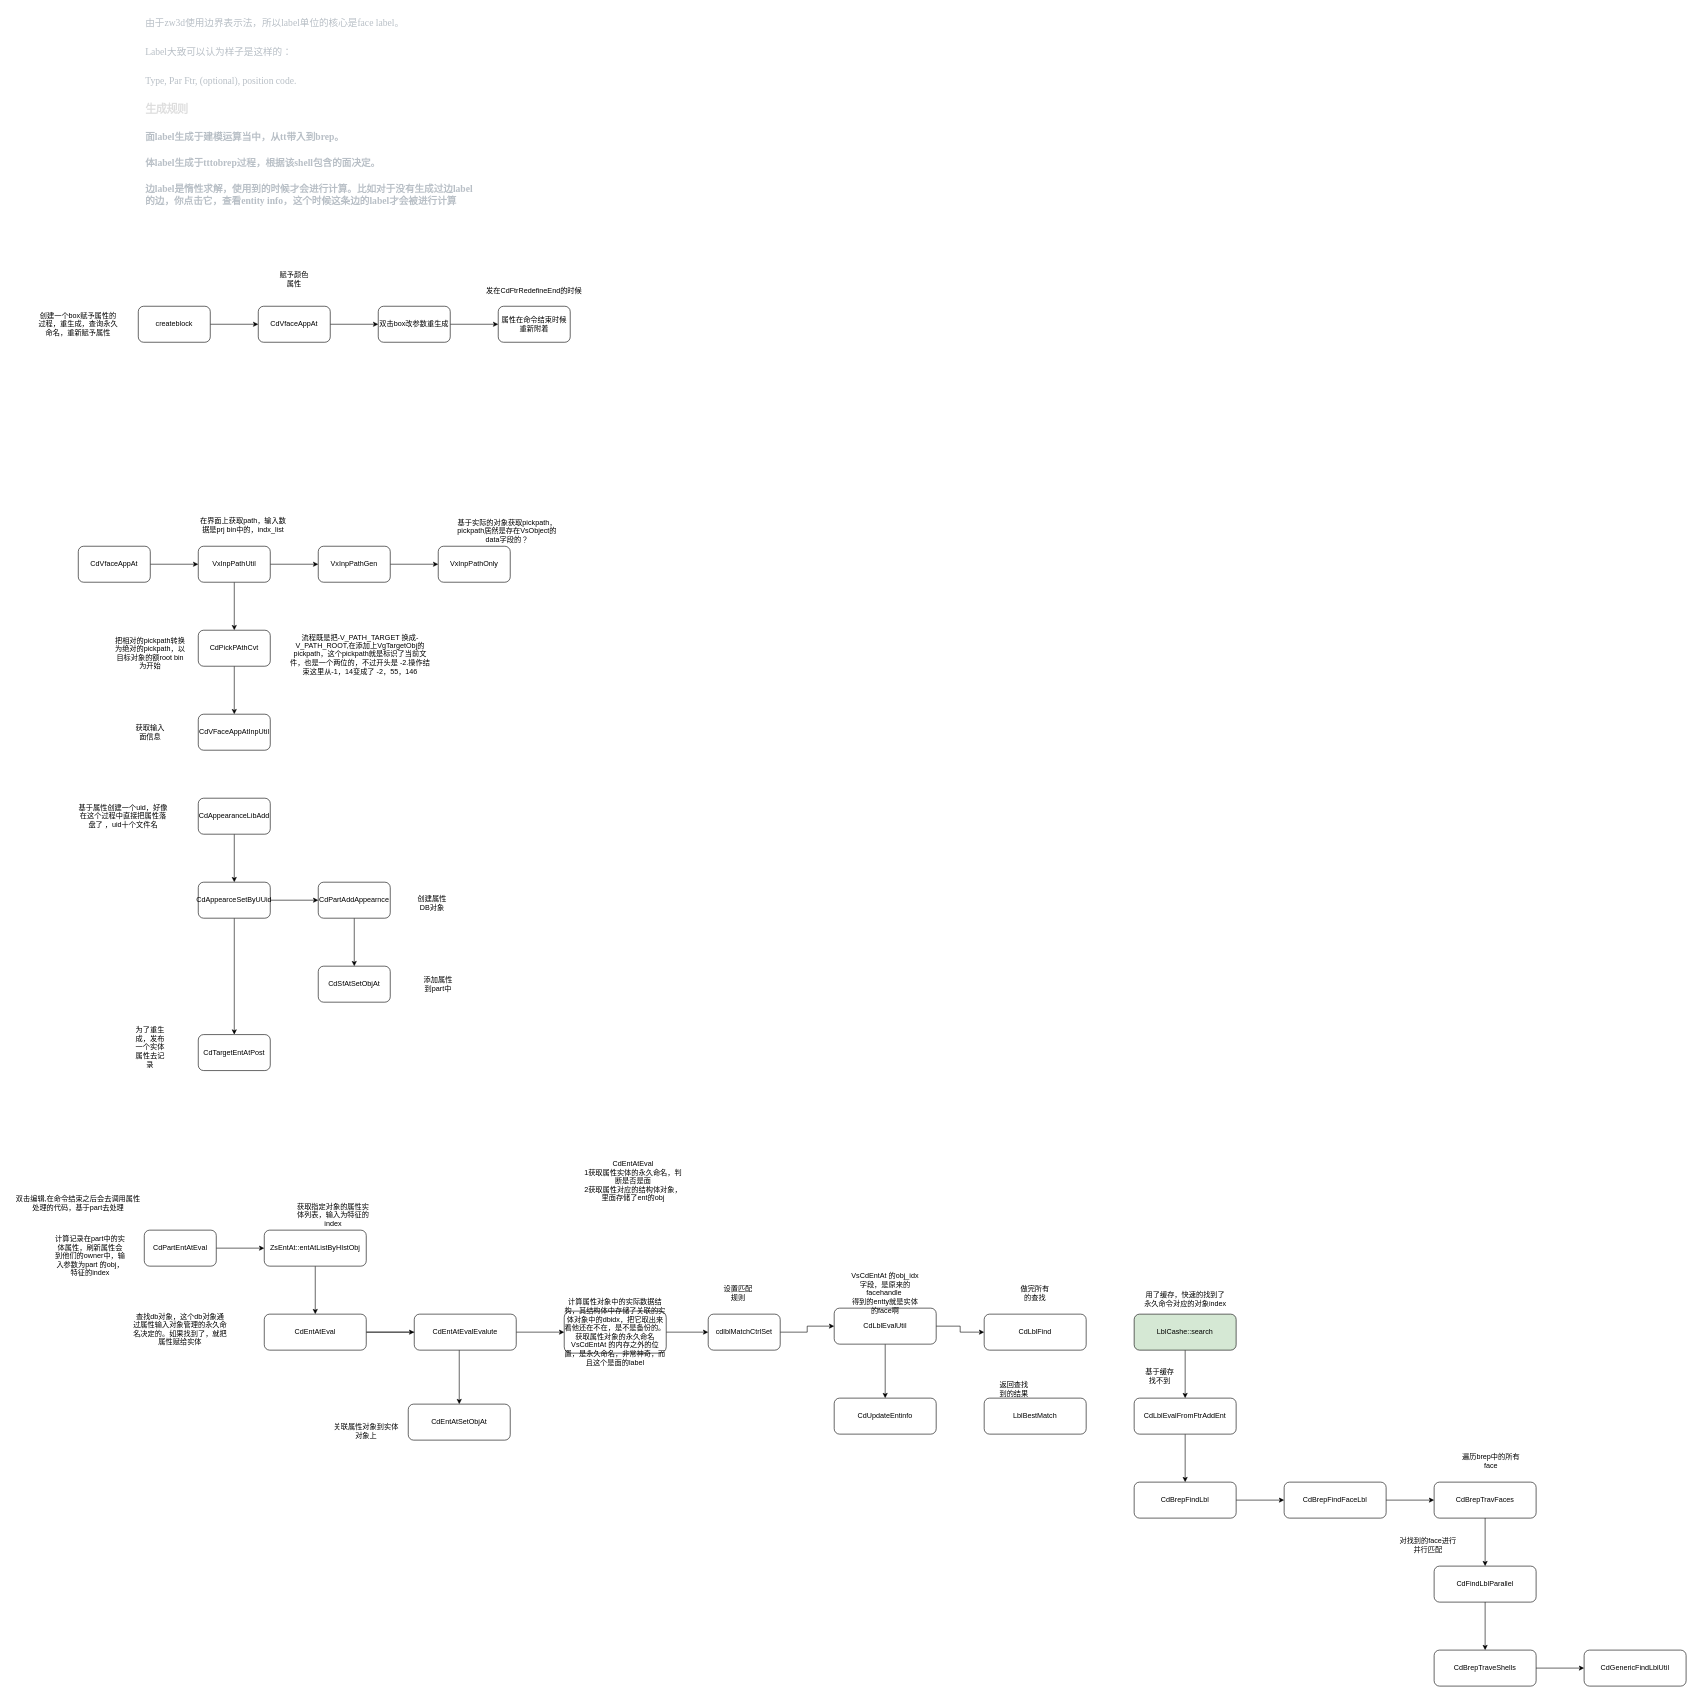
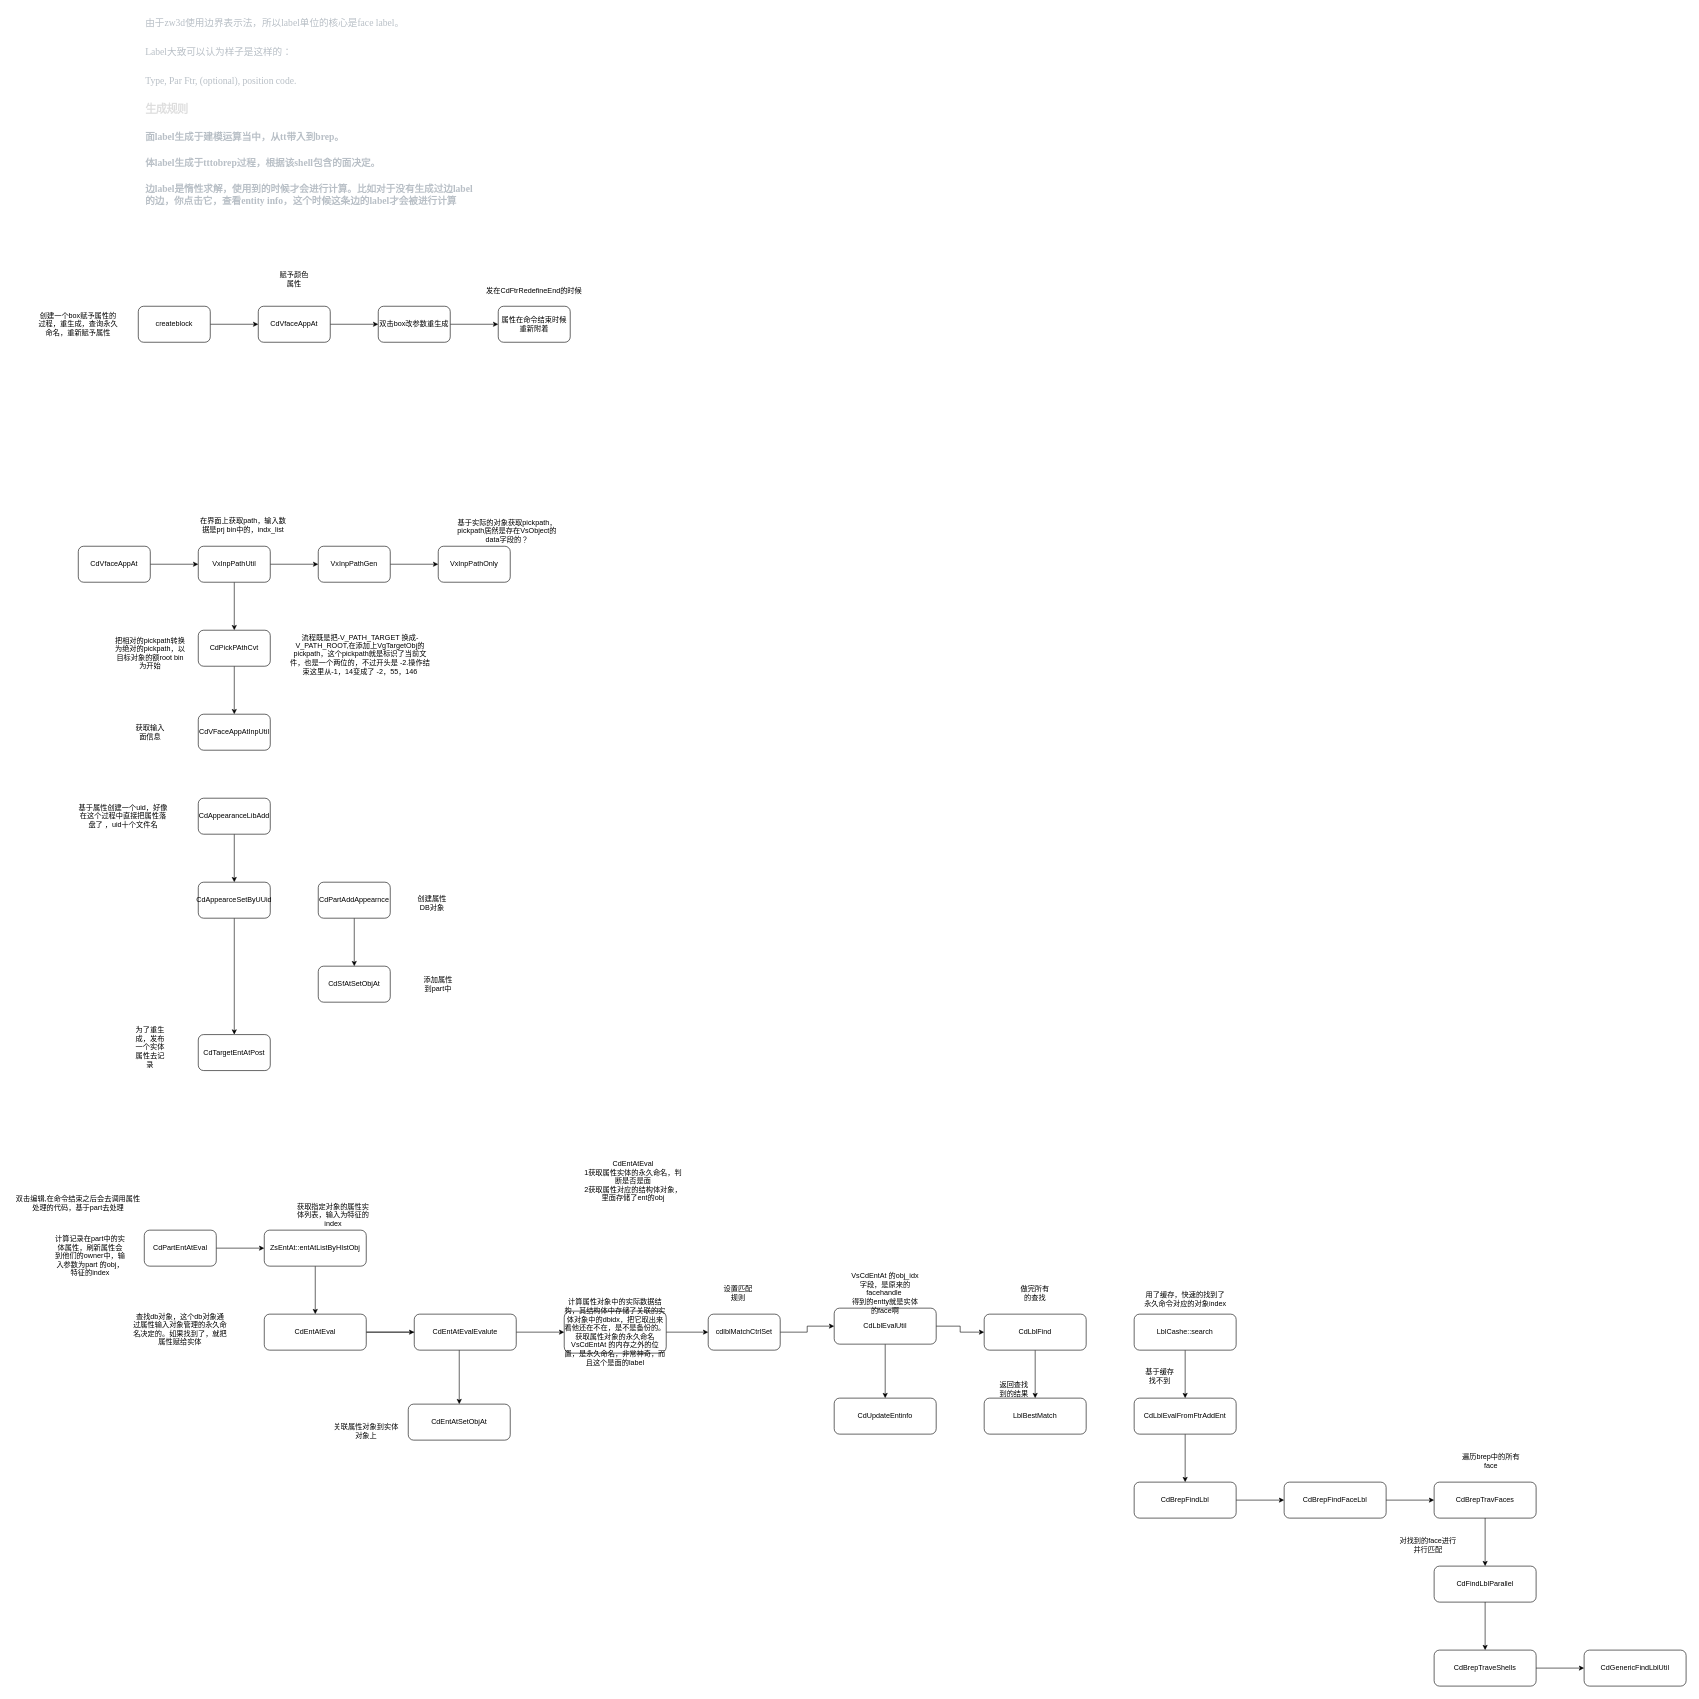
- <mxCell id="28" value="" style="edgeStyle=orthogonalEdgeStyle;rounded=0;orthogonalLoop=1;jettySize=auto;html=1;" parent="1" source="30" target="32" edge="1"><mxGeometry relative="1" as="geometry" /></mxCell>
- <mxCell id="74" value="LblCashe::search" style="rounded=1;whiteSpace=wrap;html=1;fillColor=#d5e8d4;" parent="1" vertex="1"><mxGeometry x="1890" y="2190" width="170" height="60" as="geometry" /></mxCell>
+ <mxCell id="74" value="LblCashe::search" style="rounded=1;whiteSpace=wrap;html=1;" parent="1" vertex="1"><mxGeometry x="1890" y="2190" width="170" height="60" as="geometry" /></mxCell>
+ <mxCell id="67" value="" style="edgeStyle=orthogonalEdgeStyle;rounded=0;orthogonalLoop=1;jettySize=auto;html=1;" parent="1" source="68" target="69" edge="1"><mxGeometry relative="1" as="geometry" /></mxCell>
